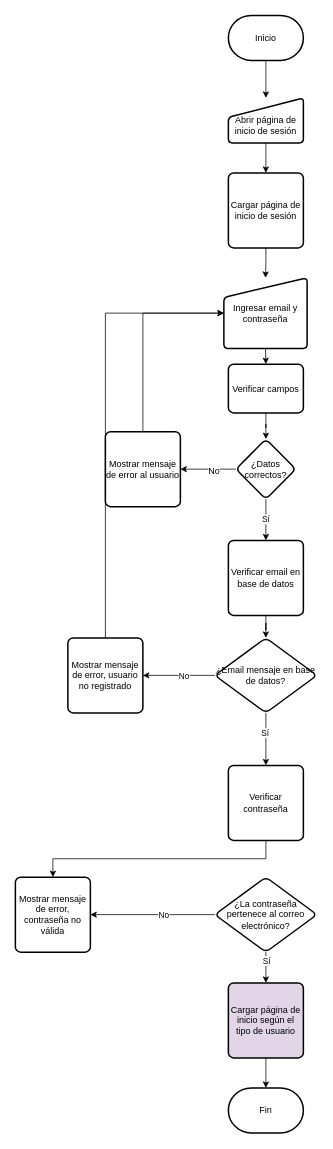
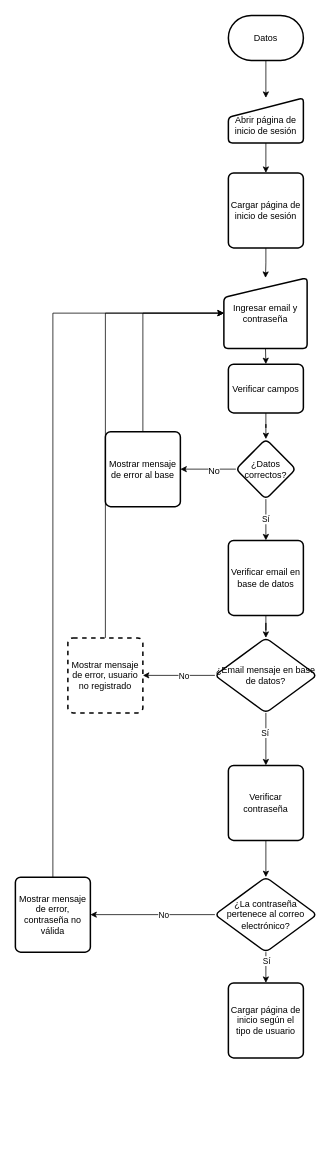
- <mxCell id="3" value="Inicio" style="strokeWidth=2;html=1;shape=mxgraph.flowchart.terminator;whiteSpace=wrap;" vertex="1" parent="1"><mxGeometry x="304" y="20" width="100" height="60" as="geometry" /></mxCell>
+ <mxCell id="3" value="Datos" style="strokeWidth=2;html=1;shape=mxgraph.flowchart.terminator;whiteSpace=wrap;" vertex="1" parent="1"><mxGeometry x="304" y="20" width="100" height="60" as="geometry" /></mxCell>
+ <mxCell id="35" style="edgeStyle=orthogonalEdgeStyle;rounded=0;orthogonalLoop=1;jettySize=auto;html=1;exitX=0.5;exitY=0;exitDx=0;exitDy=0;entryX=0;entryY=0.5;entryDx=0;entryDy=0;" edge="1" parent="1" source="36" target="9"><mxGeometry relative="1" as="geometry" /></mxCell>
- <mxCell id="18" value="Mostrar mensaje de error al usuario" style="rounded=1;whiteSpace=wrap;html=1;absoluteArcSize=1;arcSize=14;strokeWidth=2;" vertex="1" parent="1"><mxGeometry x="140" y="575" width="100" height="100" as="geometry" /></mxCell>
+ <mxCell id="18" value="Mostrar mensaje de error al base" style="rounded=1;whiteSpace=wrap;html=1;absoluteArcSize=1;arcSize=14;strokeWidth=2;" vertex="1" parent="1"><mxGeometry x="140" y="575" width="100" height="100" as="geometry" /></mxCell>
- <mxCell id="27" value="Mostrar mensaje de error, usuario no registrado" style="rounded=1;whiteSpace=wrap;html=1;absoluteArcSize=1;arcSize=14;strokeWidth=2;" vertex="1" parent="1"><mxGeometry x="90" y="850" width="100" height="100" as="geometry" /></mxCell>
+ <mxCell id="27" value="Mostrar mensaje de error, usuario no registrado" style="rounded=1;whiteSpace=wrap;html=1;absoluteArcSize=1;arcSize=14;strokeWidth=2;dashed=1;" vertex="1" parent="1"><mxGeometry x="90" y="850" width="100" height="100" as="geometry" /></mxCell>
- <mxCell id="28" style="edgeStyle=orthogonalEdgeStyle;rounded=0;orthogonalLoop=1;jettySize=auto;html=1;exitX=0.5;exitY=1;exitDx=0;exitDy=0;" edge="1" parent="1" source="29" target="36"><mxGeometry relative="1" as="geometry" /></mxCell>
+ <mxCell id="28" style="edgeStyle=orthogonalEdgeStyle;rounded=0;orthogonalLoop=1;jettySize=auto;html=1;exitX=0.5;exitY=1;exitDx=0;exitDy=0;entryX=0.5;entryY=0;entryDx=0;entryDy=0;" edge="1" parent="1" source="29" target="34"><mxGeometry relative="1" as="geometry" /></mxCell>
- <mxCell id="37" value="Cargar página de inicio según el tipo de usuario" style="rounded=1;whiteSpace=wrap;html=1;absoluteArcSize=1;arcSize=14;strokeWidth=2;fillColor=#e1d5e7;" vertex="1" parent="1"><mxGeometry x="304" y="1310" width="100" height="100" as="geometry" /></mxCell>
+ <mxCell id="37" value="Cargar página de inicio según el tipo de usuario" style="rounded=1;whiteSpace=wrap;html=1;absoluteArcSize=1;arcSize=14;strokeWidth=2;" vertex="1" parent="1"><mxGeometry x="304" y="1310" width="100" height="100" as="geometry" /></mxCell>
- <mxCell id="39" style="edgeStyle=orthogonalEdgeStyle;rounded=0;orthogonalLoop=1;jettySize=auto;html=1;exitX=0.5;exitY=1;exitDx=0;exitDy=0;entryX=0.5;entryY=0;entryDx=0;entryDy=0;entryPerimeter=0;" edge="1" parent="1" source="37" target="38"><mxGeometry relative="1" as="geometry" /></mxCell>
- <mxCell id="38" value="Fin" style="strokeWidth=2;html=1;shape=mxgraph.flowchart.terminator;whiteSpace=wrap;" vertex="1" parent="1"><mxGeometry x="304" y="1450" width="100" height="60" as="geometry" /></mxCell>
